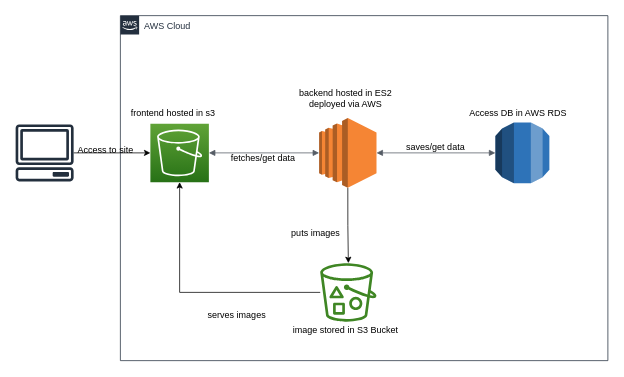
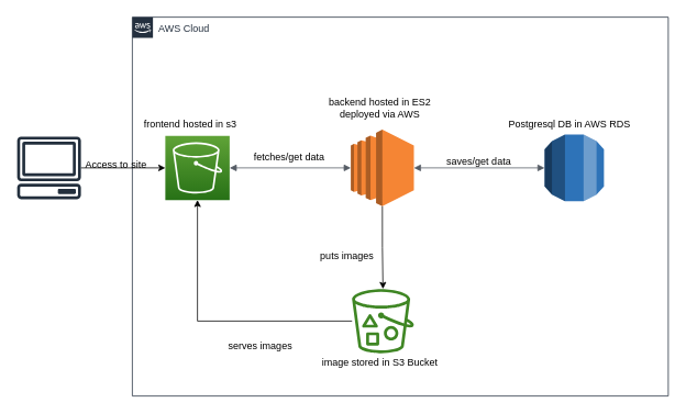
- <mxCell id="20" value="Access DB in AWS RDS" style="text;html=1;align=center;verticalAlign=middle;resizable=0;points=[];autosize=1;strokeColor=none;fillColor=none;" vertex="1" parent="1"><mxGeometry x="605" y="135" width="170" height="30" as="geometry" /></mxCell>
+ <mxCell id="20" value="Postgresql DB in AWS RDS" style="text;html=1;align=center;verticalAlign=middle;resizable=0;points=[];autosize=1;strokeColor=none;fillColor=none;" vertex="1" parent="1"><mxGeometry x="605" y="135" width="170" height="30" as="geometry" /></mxCell>
- <mxCell id="14" value="fetches/get data" style="text;html=1;align=center;verticalAlign=middle;resizable=0;points=[];autosize=1;strokeColor=none;fillColor=none;" vertex="1" parent="1"><mxGeometry x="295" y="195" width="110" height="30" as="geometry" /></mxCell>
+ <mxCell id="14" value="fetches/get data" style="text;html=1;align=center;verticalAlign=middle;resizable=0;points=[];autosize=1;strokeColor=none;fillColor=none;" vertex="1" parent="1"><mxGeometry x="295" y="175" width="110" height="30" as="geometry" /></mxCell>
